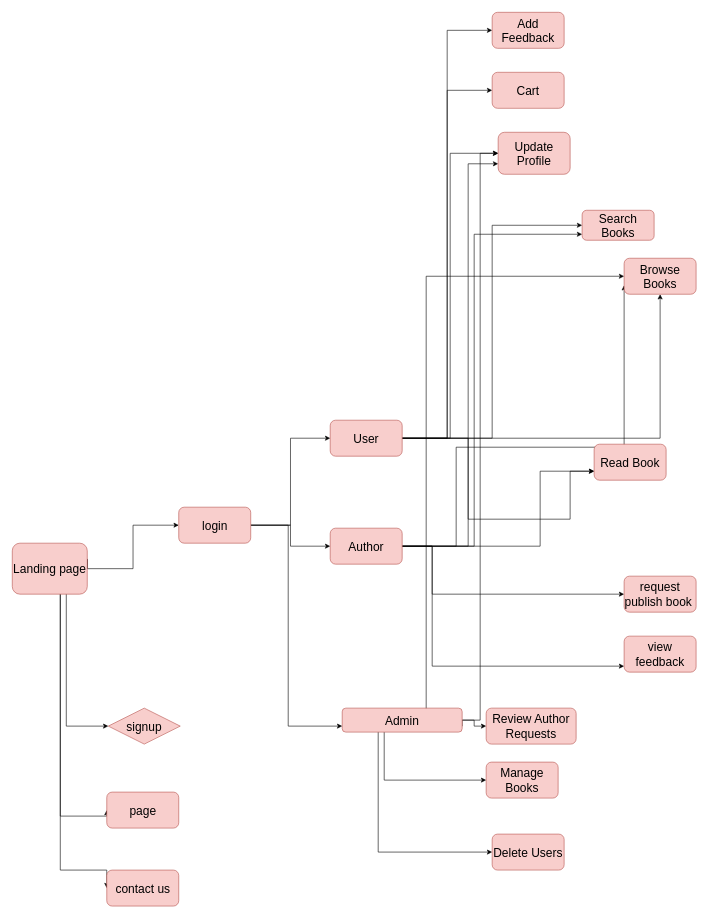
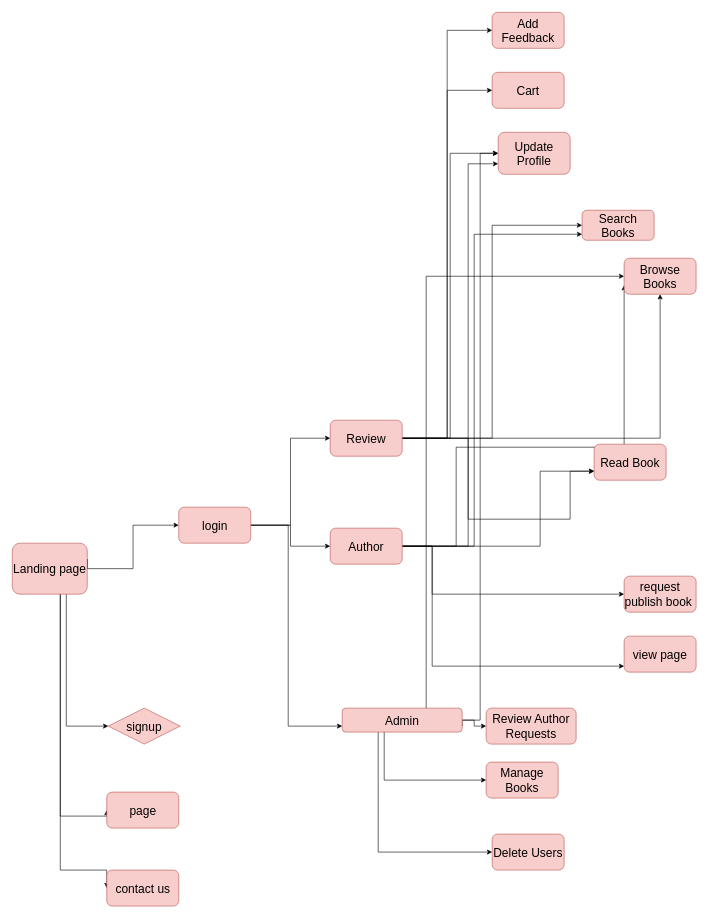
- <mxCell id="26" value="User" style="whiteSpace=wrap;html=1;fontSize=20;fillColor=#f8cecc;strokeColor=#b85450;rounded=1;" vertex="1" parent="1"><mxGeometry x="550" y="700" width="120" height="60" as="geometry" /></mxCell>
+ <mxCell id="26" value="Review" style="whiteSpace=wrap;html=1;fontSize=20;fillColor=#f8cecc;strokeColor=#b85450;rounded=1;" vertex="1" parent="1"><mxGeometry x="550" y="700" width="120" height="60" as="geometry" /></mxCell>
- <mxCell id="41" value="view feedback" style="whiteSpace=wrap;html=1;fontSize=20;fillColor=#f8cecc;strokeColor=#b85450;rounded=1;" vertex="1" parent="1"><mxGeometry x="1040" y="1060" width="120" height="60" as="geometry" /></mxCell>
+ <mxCell id="41" value="view page" style="whiteSpace=wrap;html=1;fontSize=20;fillColor=#f8cecc;strokeColor=#b85450;rounded=1;" vertex="1" parent="1"><mxGeometry x="1040" y="1060" width="120" height="60" as="geometry" /></mxCell>
